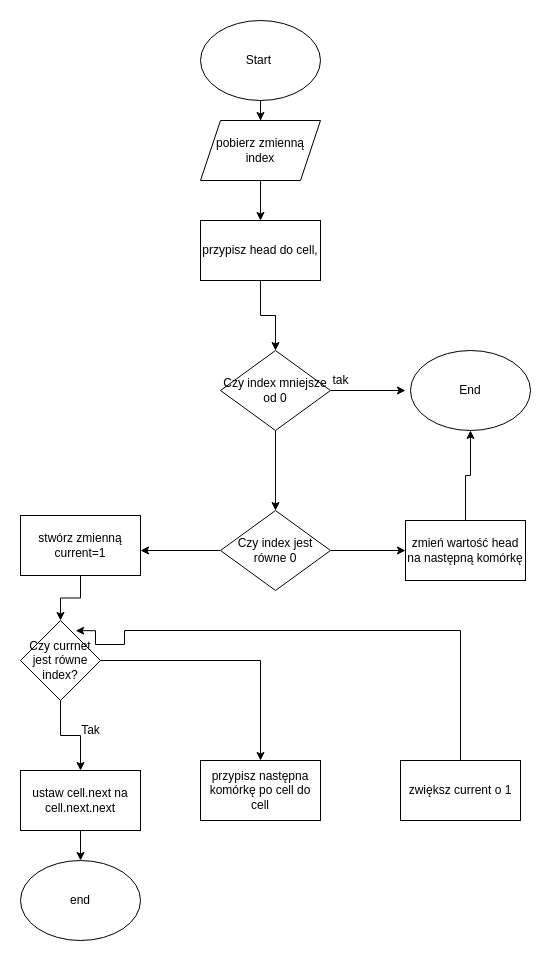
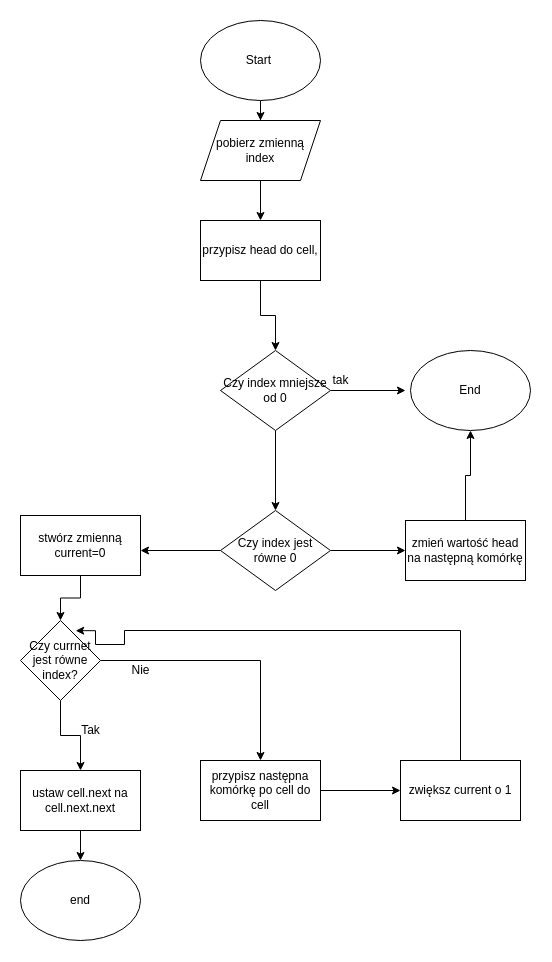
- <mxCell id="19" value="stwórz zmienną current=1" style="rounded=0;whiteSpace=wrap;html=1;" vertex="1" parent="1"><mxGeometry x="20" y="515" width="120" height="60" as="geometry" /></mxCell>
+ <mxCell id="19" value="stwórz zmienną current=0" style="rounded=0;whiteSpace=wrap;html=1;" vertex="1" parent="1"><mxGeometry x="20" y="515" width="120" height="60" as="geometry" /></mxCell>
+ <mxCell id="29" value="Nie" style="text;html=1;align=center;verticalAlign=middle;resizable=0;points=[];autosize=1;" vertex="1" parent="1"><mxGeometry x="125" y="660" width="30" height="20" as="geometry" /></mxCell>
+ <mxCell id="27" value="" style="edgeStyle=orthogonalEdgeStyle;rounded=0;orthogonalLoop=1;jettySize=auto;html=1;" edge="1" parent="1" source="28" target="31"><mxGeometry relative="1" as="geometry" /></mxCell>
